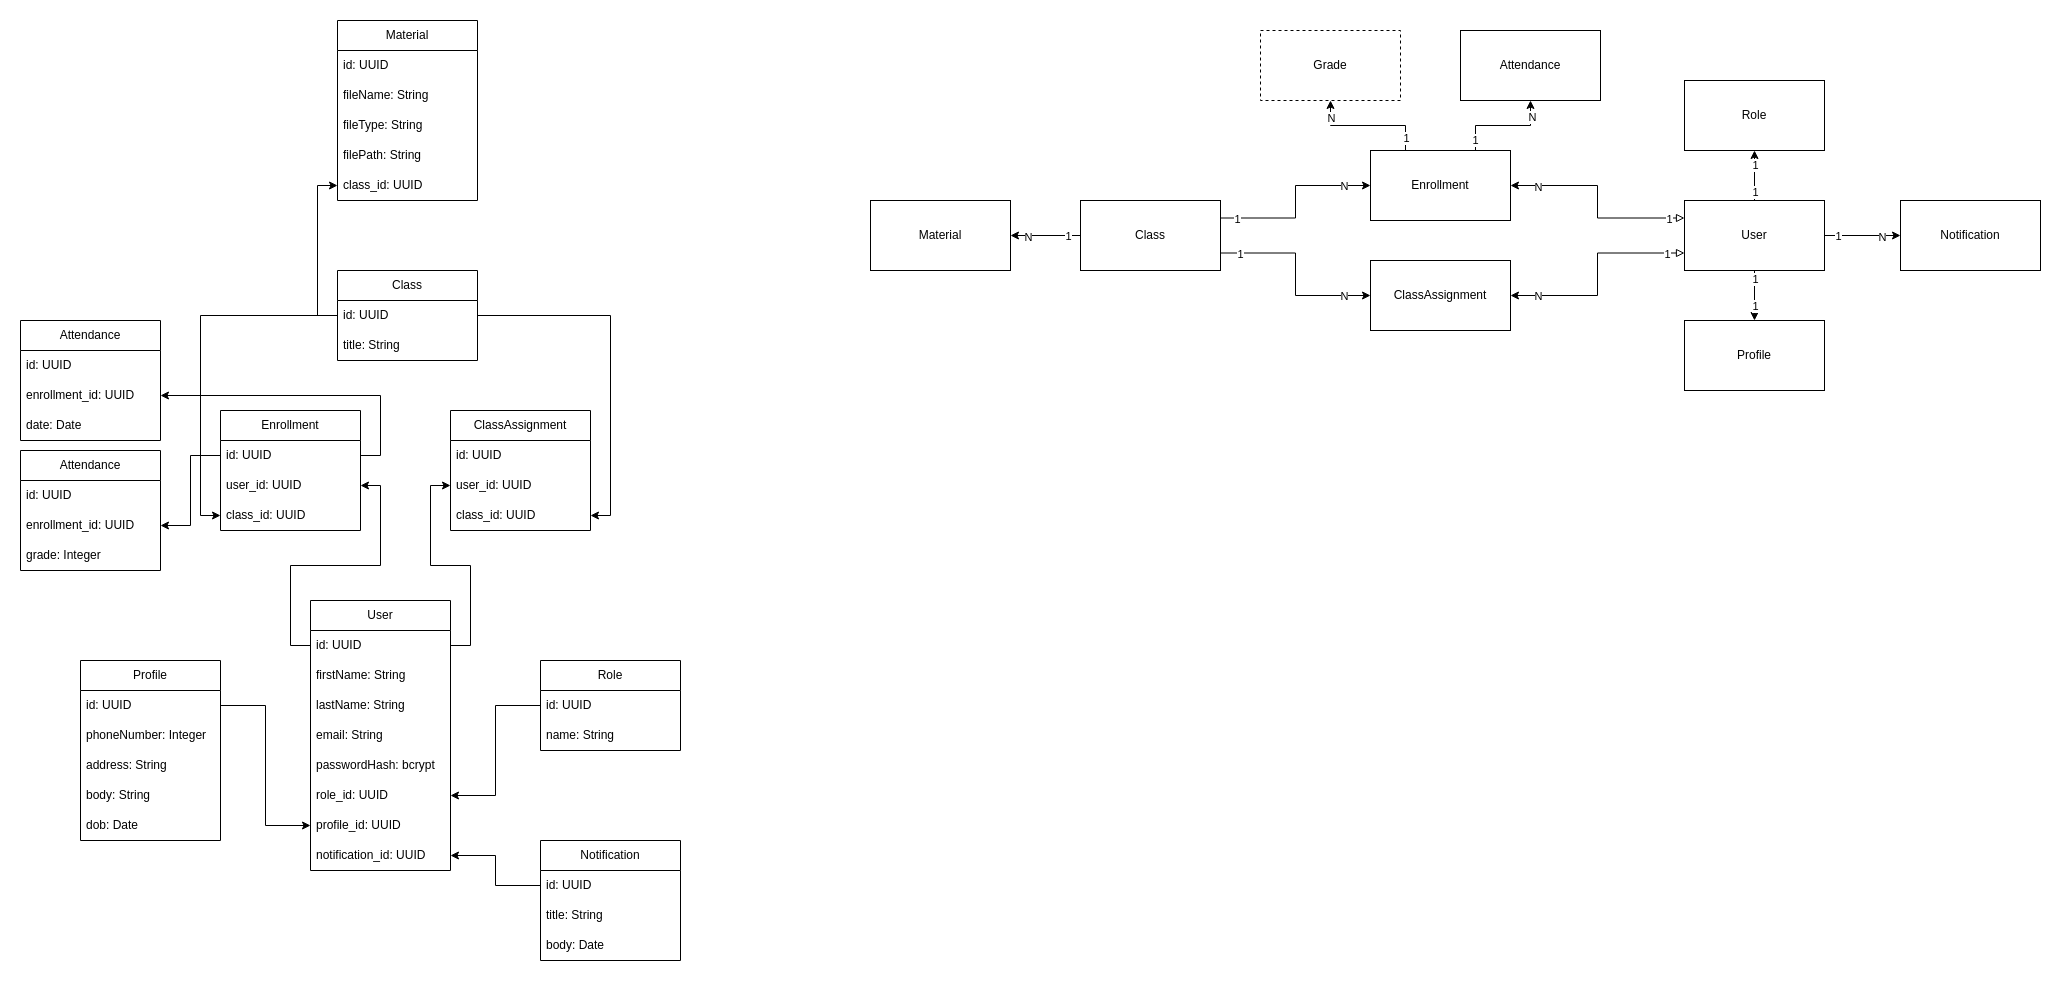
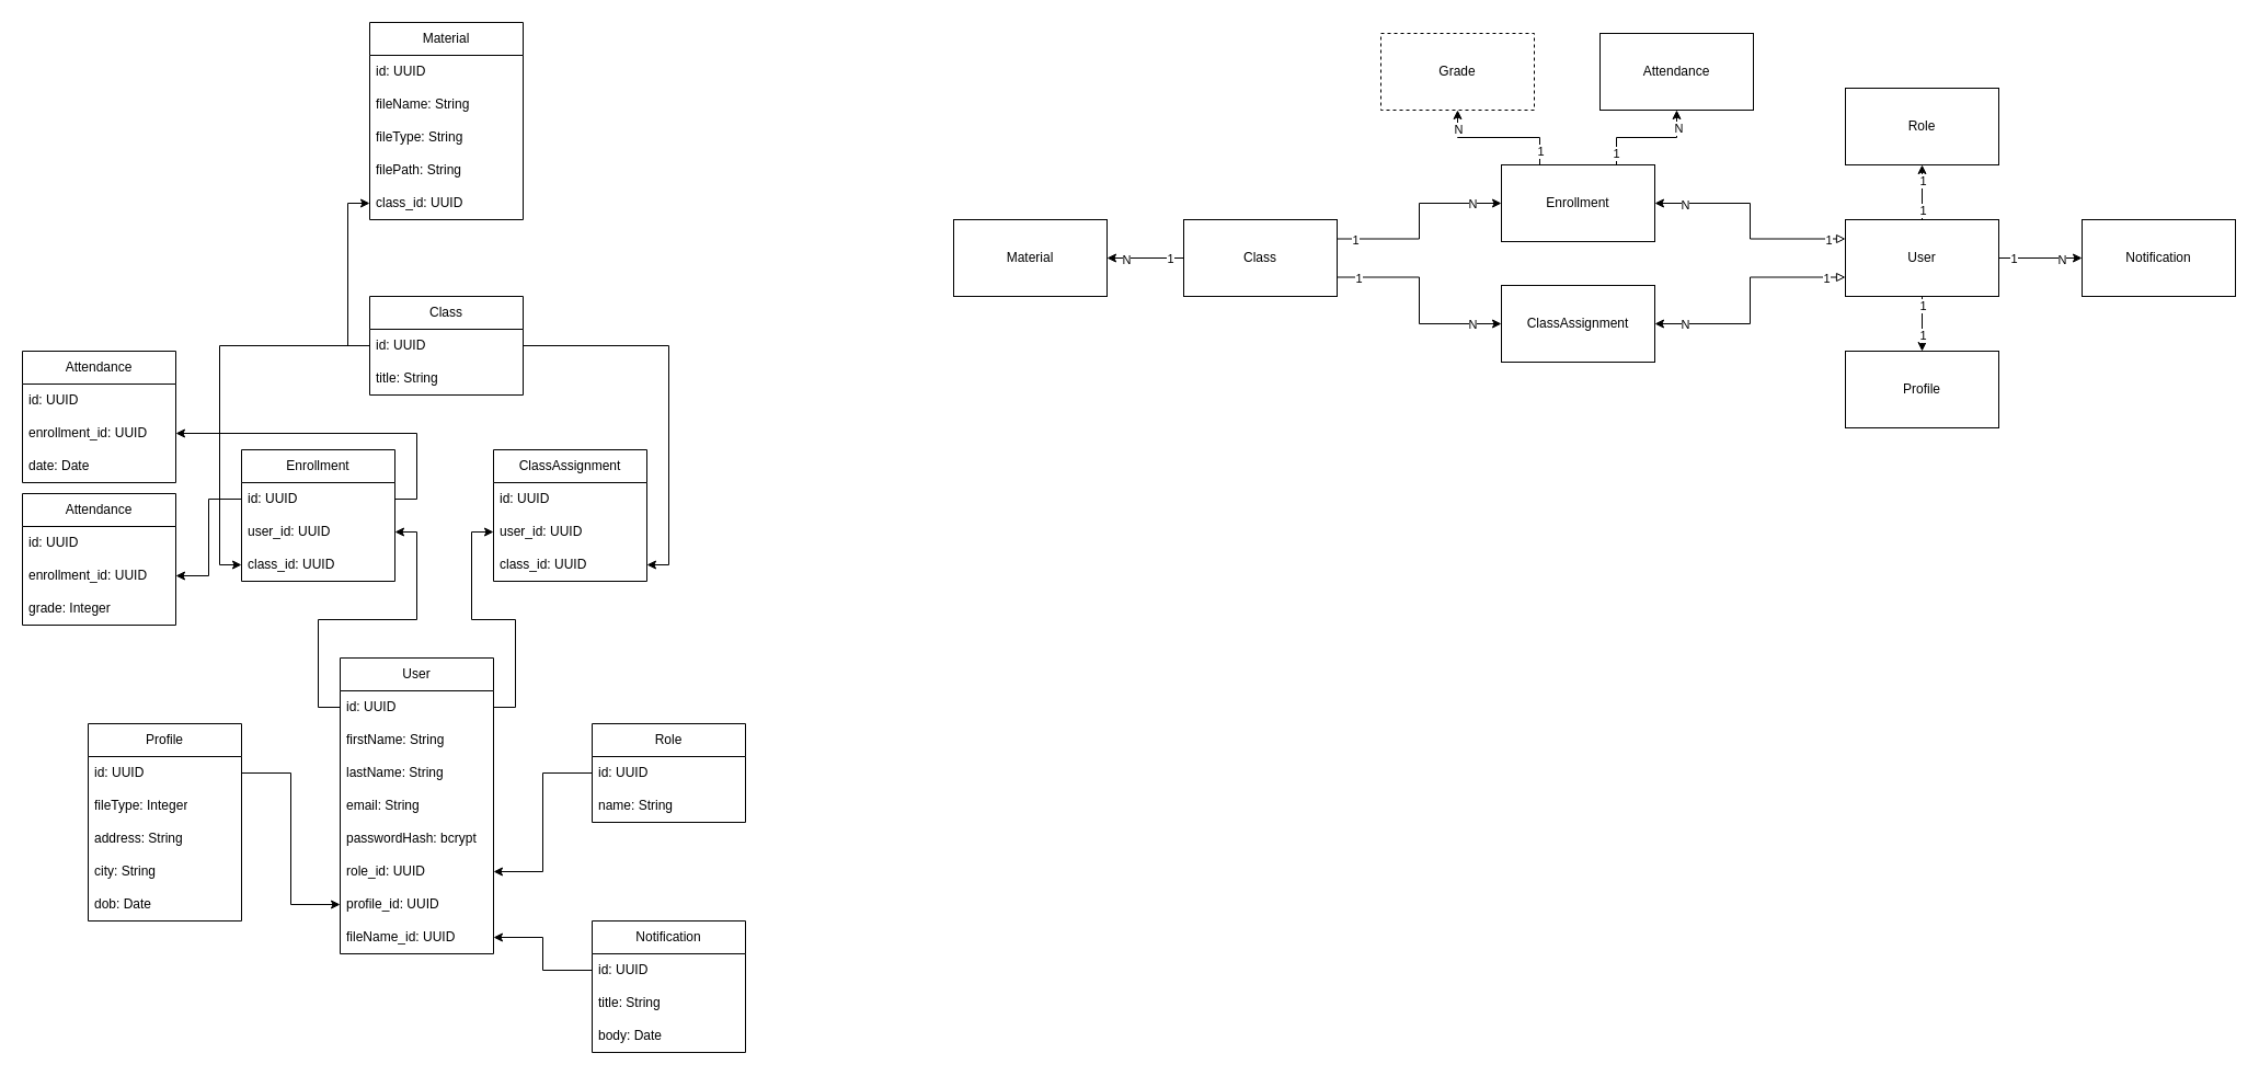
- <mxCell id="58" value="phoneNumber: Integer" style="text;strokeColor=none;fillColor=none;align=left;verticalAlign=middle;spacingLeft=4;spacingRight=4;overflow=hidden;points=[[0,0.5],[1,0.5]];portConstraint=eastwest;rotatable=0;whiteSpace=wrap;html=1;" vertex="1" parent="56"><mxGeometry y="60" width="140" height="30" as="geometry" /></mxCell>
+ <mxCell id="58" value="fileType: Integer" style="text;strokeColor=none;fillColor=none;align=left;verticalAlign=middle;spacingLeft=4;spacingRight=4;overflow=hidden;points=[[0,0.5],[1,0.5]];portConstraint=eastwest;rotatable=0;whiteSpace=wrap;html=1;" vertex="1" parent="56"><mxGeometry y="60" width="140" height="30" as="geometry" /></mxCell>
- <mxCell id="60" value="body: String" style="text;strokeColor=none;fillColor=none;align=left;verticalAlign=middle;spacingLeft=4;spacingRight=4;overflow=hidden;points=[[0,0.5],[1,0.5]];portConstraint=eastwest;rotatable=0;whiteSpace=wrap;html=1;" vertex="1" parent="56"><mxGeometry y="120" width="140" height="30" as="geometry" /></mxCell>
+ <mxCell id="60" value="city: String" style="text;strokeColor=none;fillColor=none;align=left;verticalAlign=middle;spacingLeft=4;spacingRight=4;overflow=hidden;points=[[0,0.5],[1,0.5]];portConstraint=eastwest;rotatable=0;whiteSpace=wrap;html=1;" vertex="1" parent="56"><mxGeometry y="120" width="140" height="30" as="geometry" /></mxCell>
- <mxCell id="52" value="notification_id: UUID" style="text;strokeColor=none;fillColor=none;align=left;verticalAlign=middle;spacingLeft=4;spacingRight=4;overflow=hidden;points=[[0,0.5],[1,0.5]];portConstraint=eastwest;rotatable=0;whiteSpace=wrap;html=1;" vertex="1" parent="44"><mxGeometry y="240" width="140" height="30" as="geometry" /></mxCell>
+ <mxCell id="52" value="fileName_id: UUID" style="text;strokeColor=none;fillColor=none;align=left;verticalAlign=middle;spacingLeft=4;spacingRight=4;overflow=hidden;points=[[0,0.5],[1,0.5]];portConstraint=eastwest;rotatable=0;whiteSpace=wrap;html=1;" vertex="1" parent="44"><mxGeometry y="240" width="140" height="30" as="geometry" /></mxCell>
